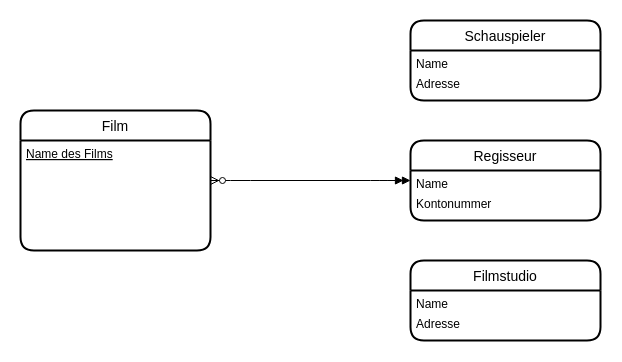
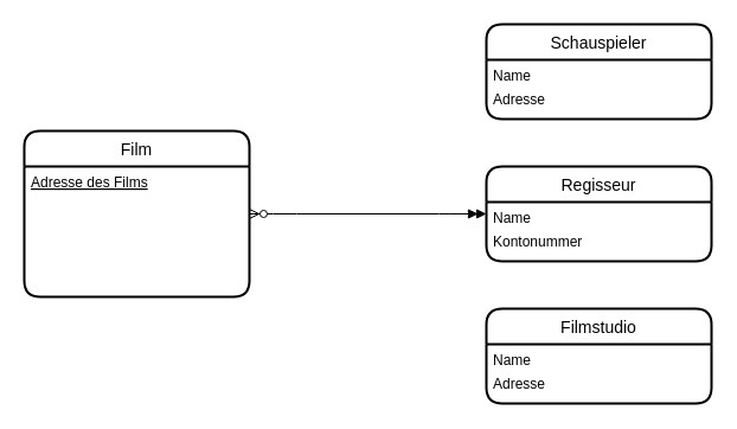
- <mxCell id="4" value="Name des Films" style="text;strokeColor=none;fillColor=none;spacingLeft=4;spacingRight=4;overflow=hidden;rotatable=0;points=[[0,0.5],[1,0.5]];portConstraint=eastwest;fontSize=12;fontStyle=4" vertex="1" parent="3"><mxGeometry y="30" width="190" height="110" as="geometry" /></mxCell>
+ <mxCell id="4" value="Adresse des Films" style="text;strokeColor=none;fillColor=none;spacingLeft=4;spacingRight=4;overflow=hidden;rotatable=0;points=[[0,0.5],[1,0.5]];portConstraint=eastwest;fontSize=12;fontStyle=4" vertex="1" parent="3"><mxGeometry y="30" width="190" height="110" as="geometry" /></mxCell>
